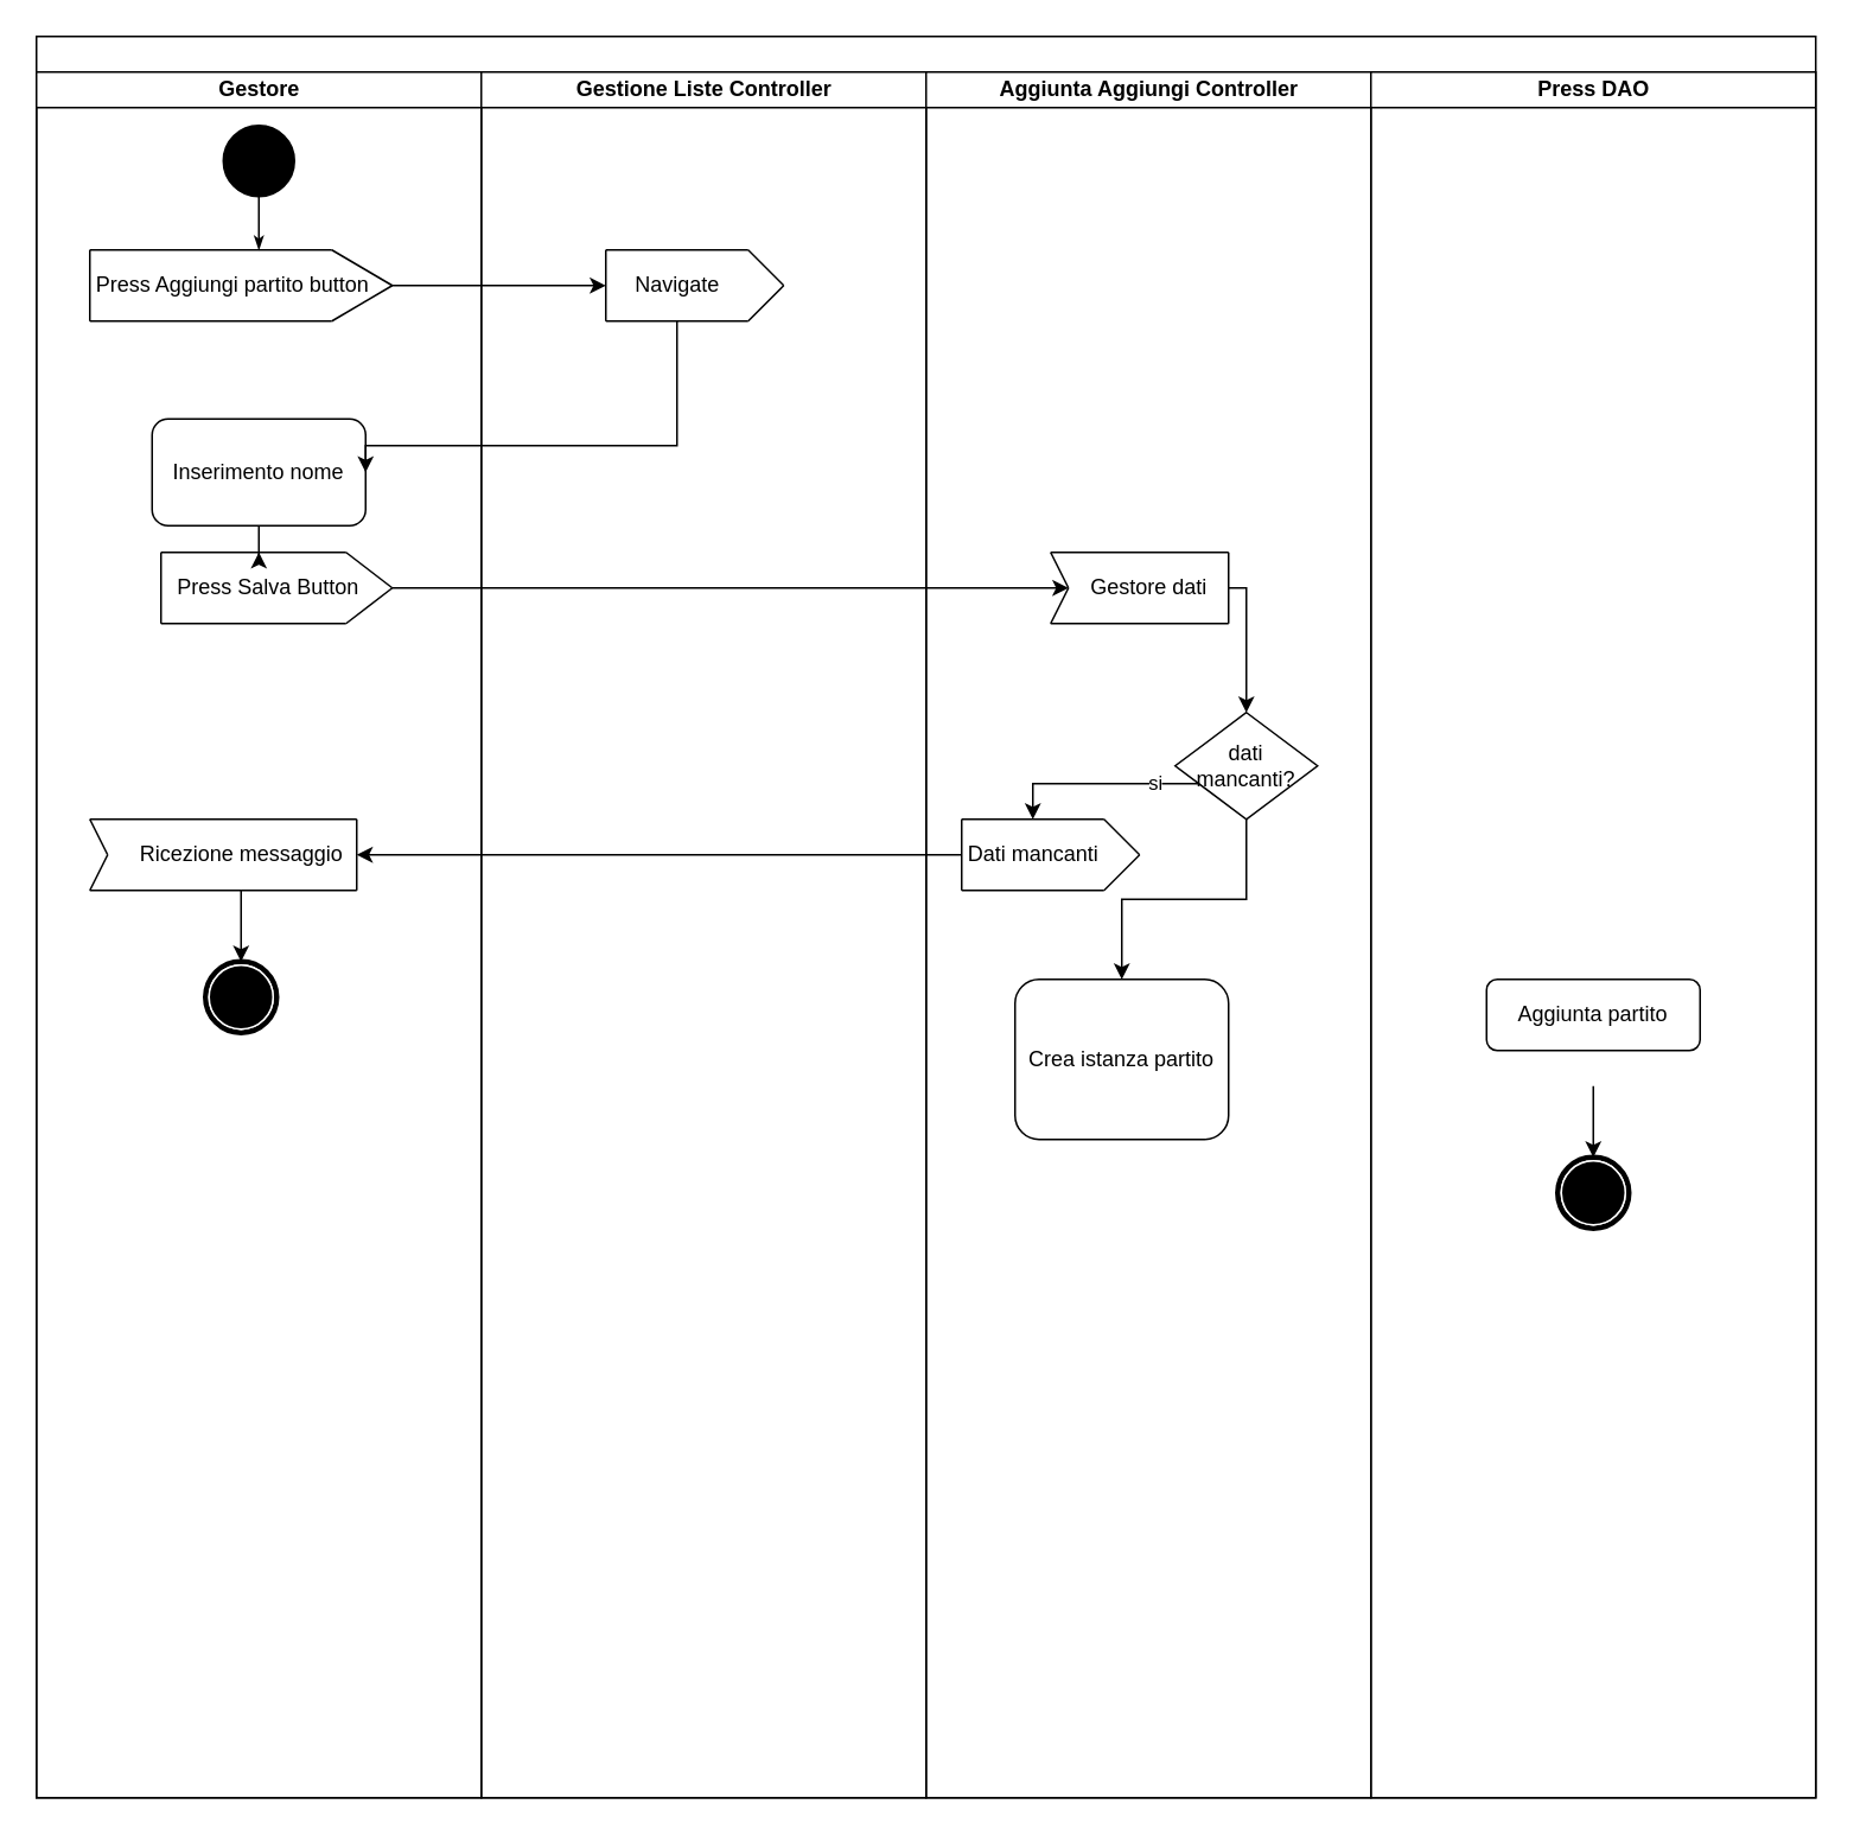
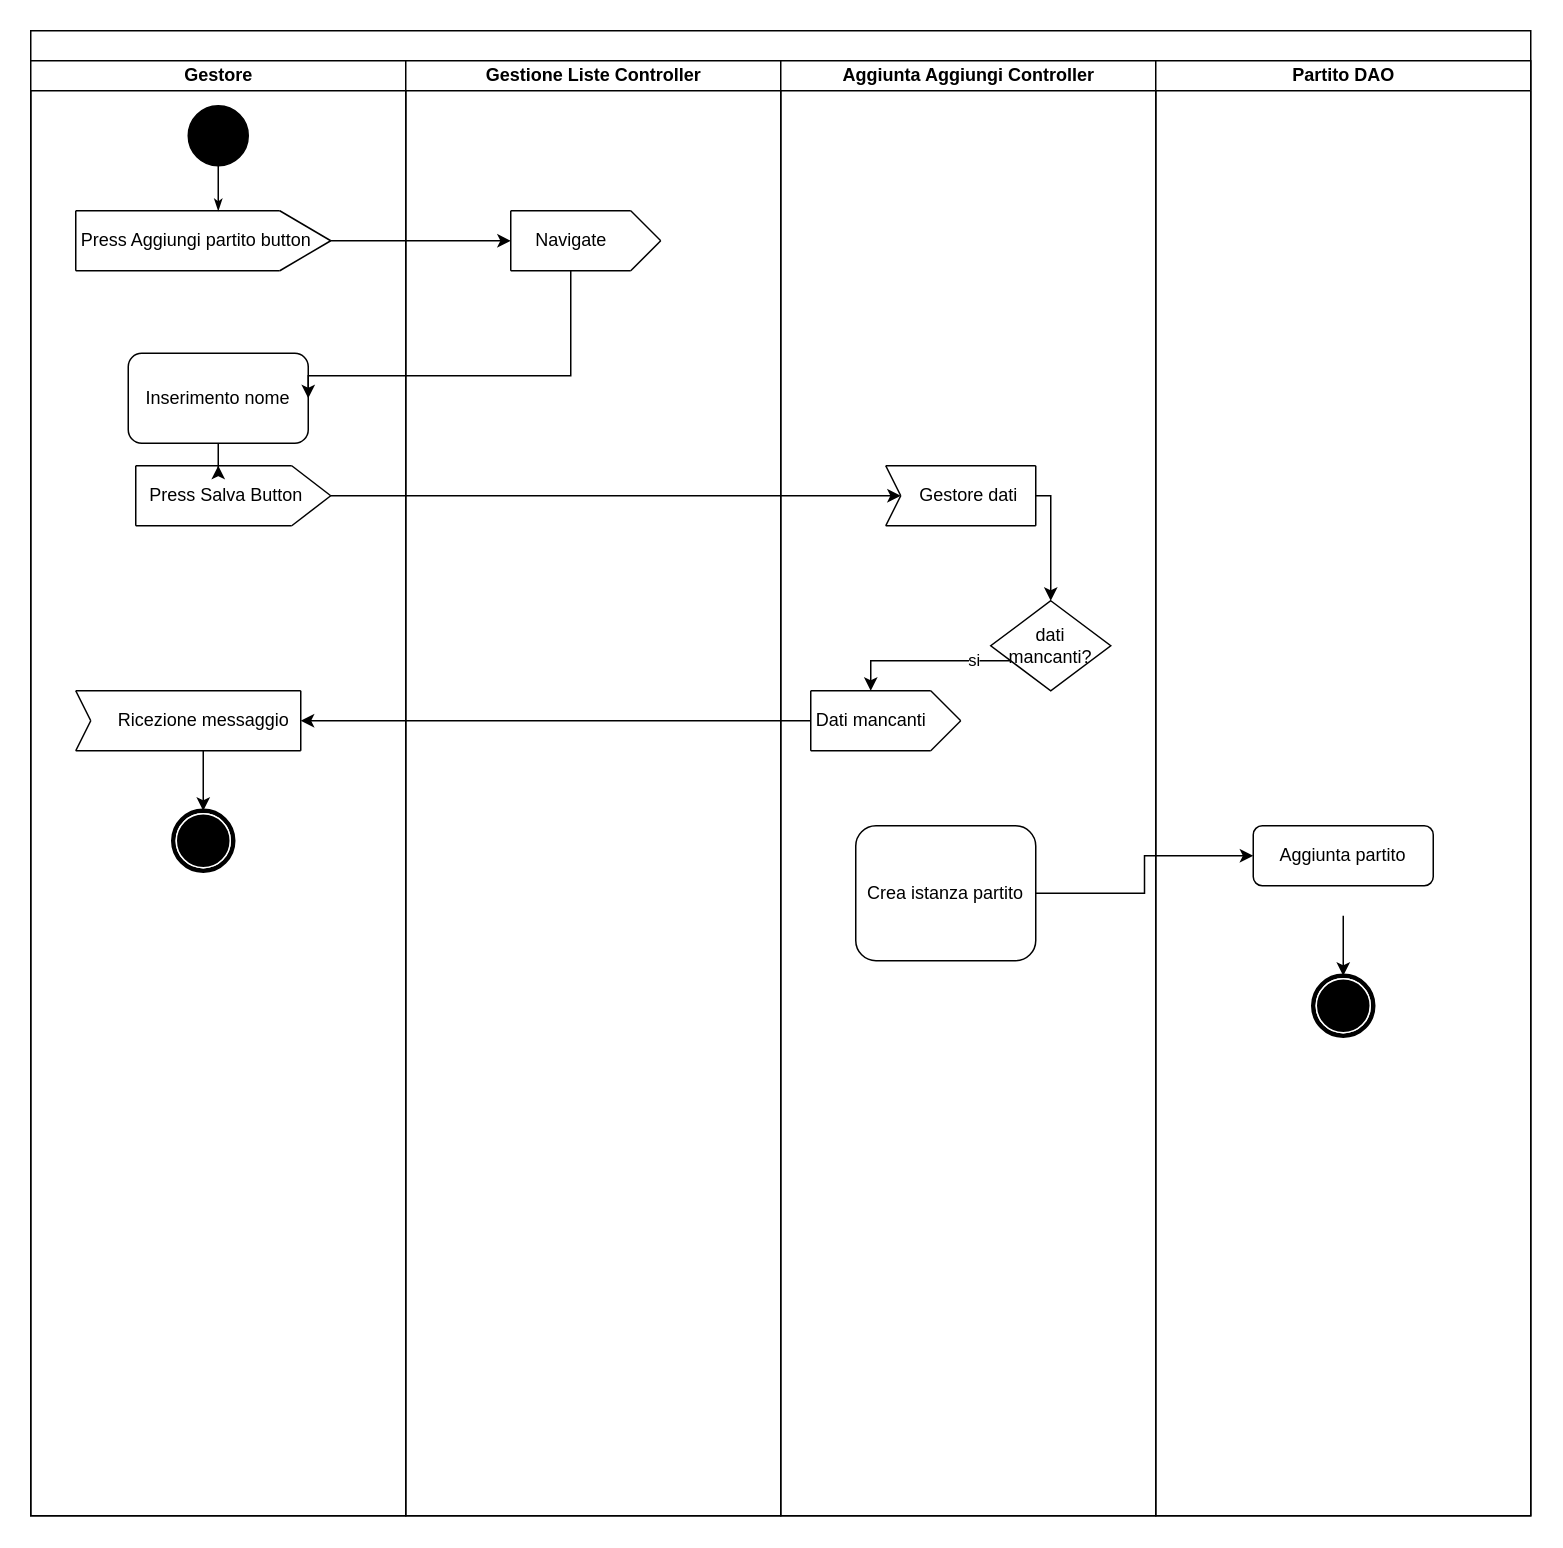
- <mxCell id="50" value="Press DAO" style="swimlane;html=1;startSize=20;" vertex="1" parent="2"><mxGeometry x="750" y="20" width="250" height="970" as="geometry" /></mxCell>
+ <mxCell id="50" value="Partito DAO" style="swimlane;html=1;startSize=20;" vertex="1" parent="2"><mxGeometry x="750" y="20" width="250" height="970" as="geometry" /></mxCell>
- <mxCell id="36" style="edgeStyle=orthogonalEdgeStyle;rounded=0;orthogonalLoop=1;jettySize=auto;html=1;entryX=0.5;entryY=0;entryDx=0;entryDy=0;" edge="1" parent="35" source="37" target="49"><mxGeometry relative="1" as="geometry" /></mxCell>
+ <mxCell id="54" style="edgeStyle=orthogonalEdgeStyle;rounded=0;orthogonalLoop=1;jettySize=auto;html=1;entryX=0;entryY=0.5;entryDx=0;entryDy=0;" edge="1" parent="2" source="49" target="51"><mxGeometry relative="1" as="geometry" /></mxCell>
